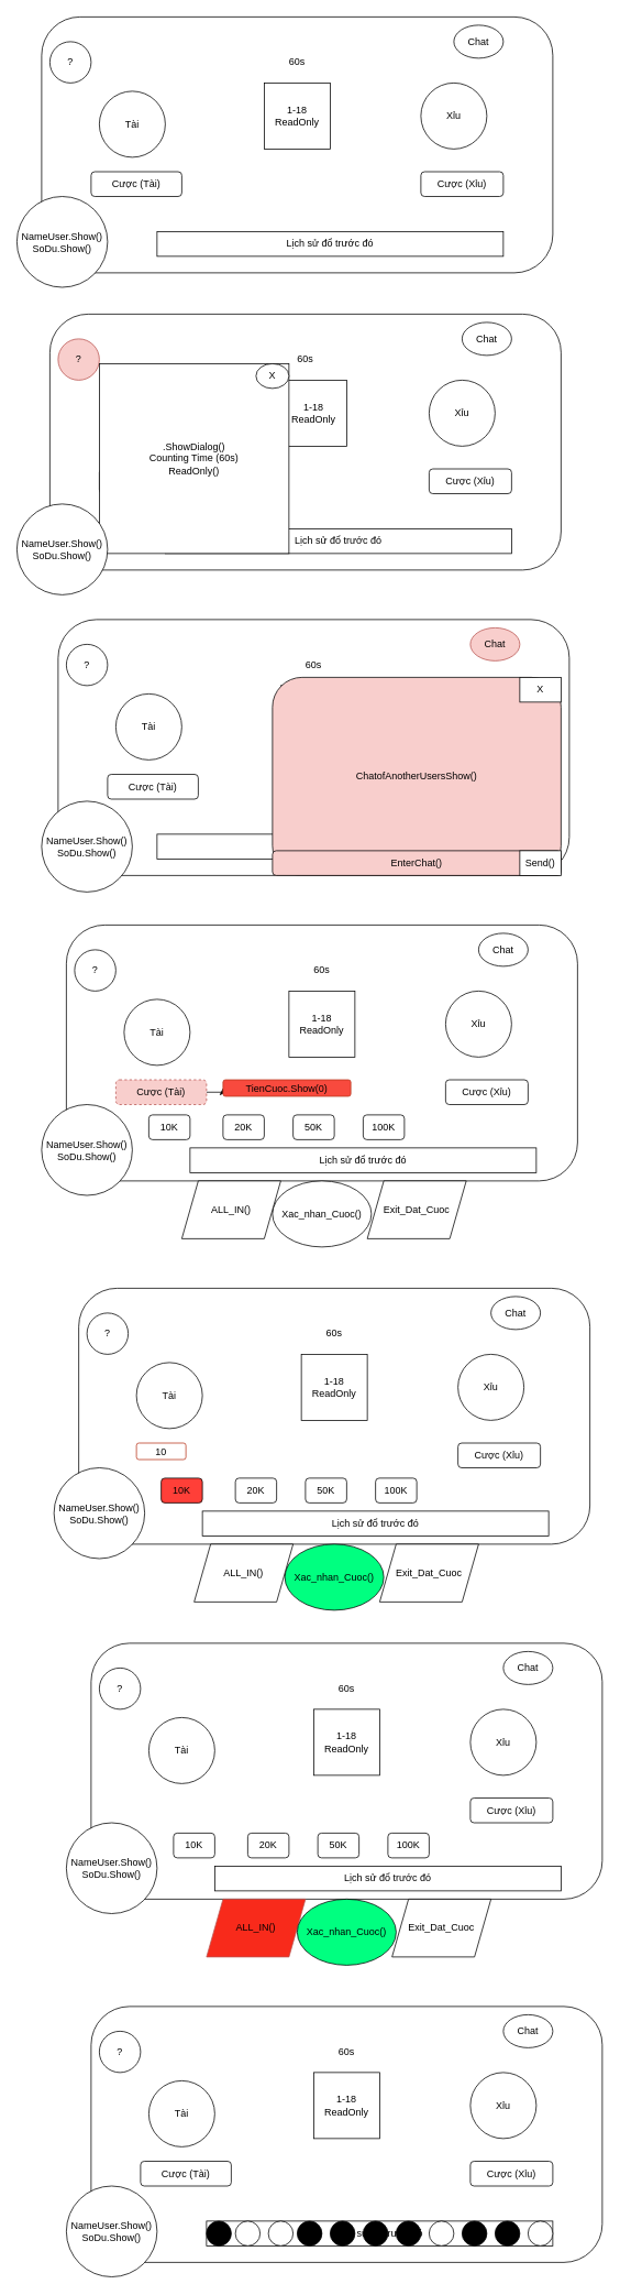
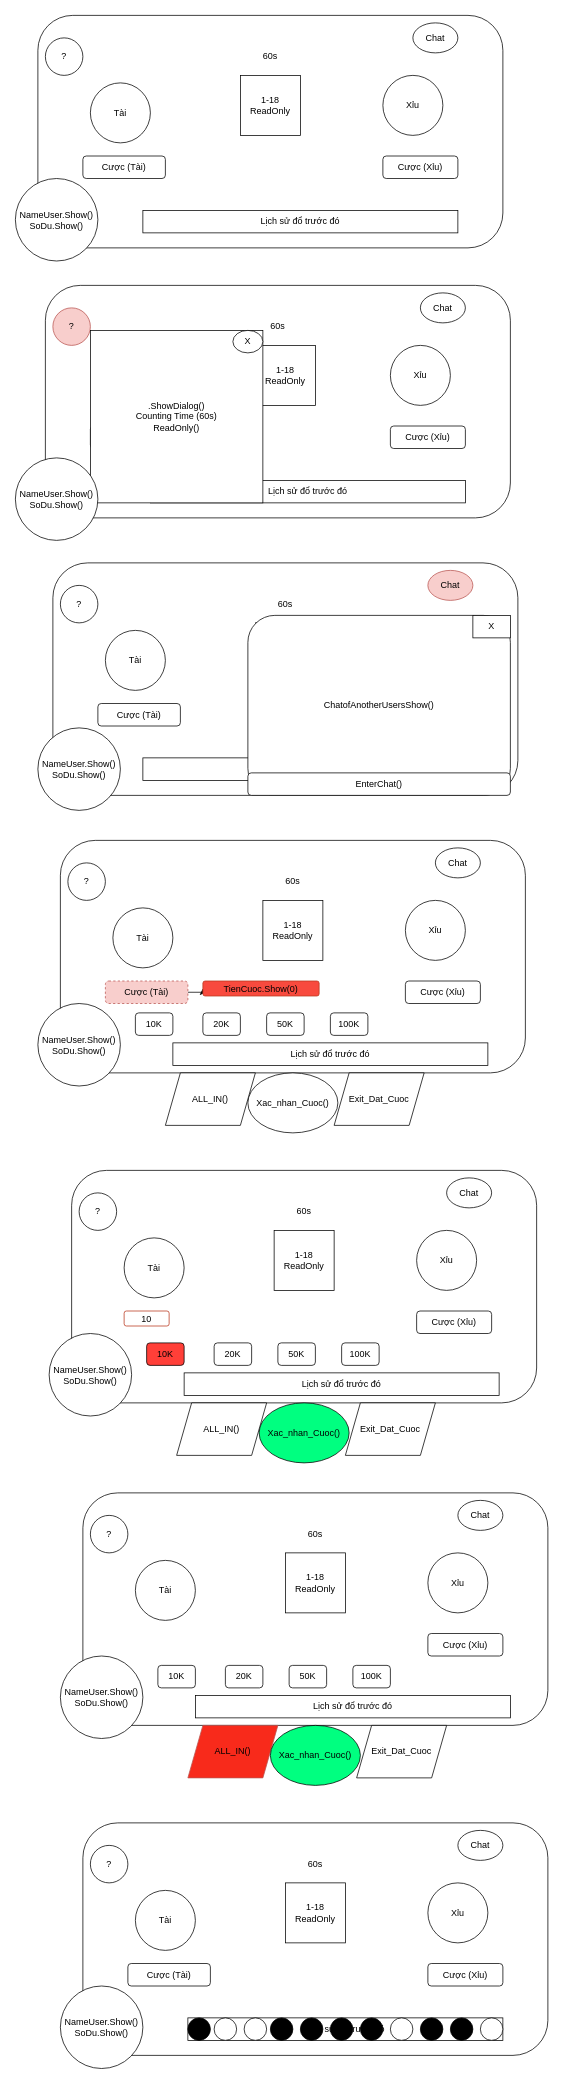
- <mxCell id="34" value="ChatofAnotherUsersShow()" style="rounded=1;whiteSpace=wrap;html=1;fillColor=#f8cecc;" parent="1" vertex="1"><mxGeometry x="330" y="820" width="350" height="240" as="geometry" /></mxCell>
+ <mxCell id="34" value="ChatofAnotherUsersShow()" style="rounded=1;whiteSpace=wrap;html=1;" parent="1" vertex="1"><mxGeometry x="330" y="820" width="350" height="240" as="geometry" /></mxCell>
- <mxCell id="35" value="EnterChat()" style="rounded=1;whiteSpace=wrap;html=1;fillColor=#f8cecc;" parent="1" vertex="1"><mxGeometry x="330" y="1030" width="350" height="30" as="geometry" /></mxCell>
+ <mxCell id="35" value="EnterChat()" style="rounded=1;whiteSpace=wrap;html=1;" parent="1" vertex="1"><mxGeometry x="330" y="1030" width="350" height="30" as="geometry" /></mxCell>
- <mxCell id="36" value="Send()" style="rounded=0;whiteSpace=wrap;html=1;" parent="1" vertex="1"><mxGeometry x="630" y="1030" width="50" height="30" as="geometry" /></mxCell>
